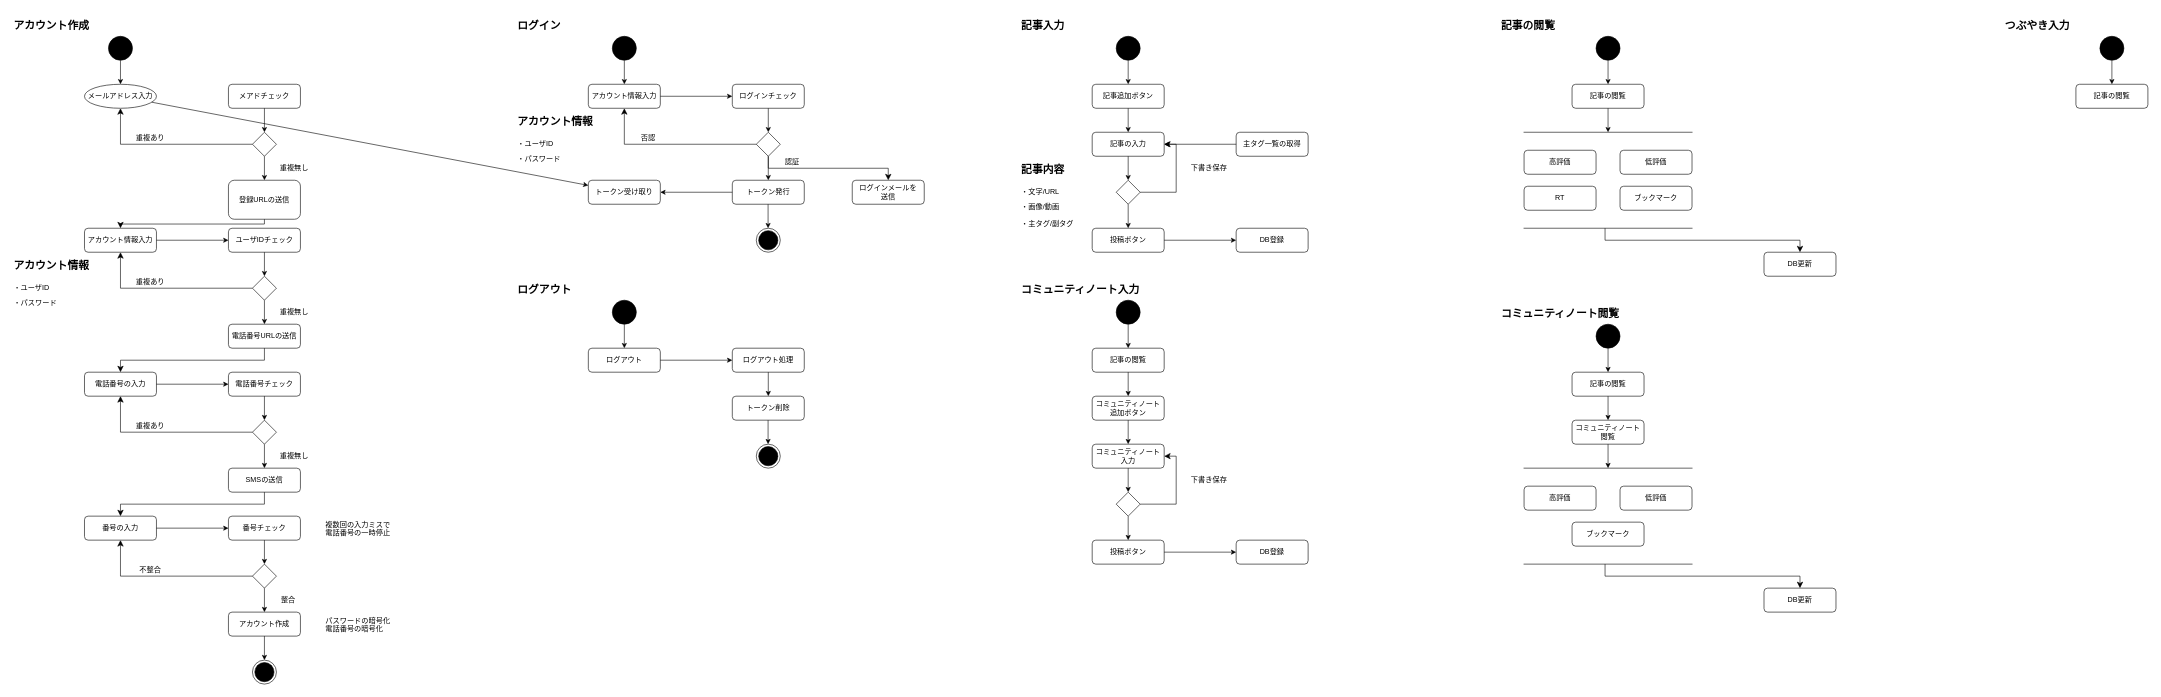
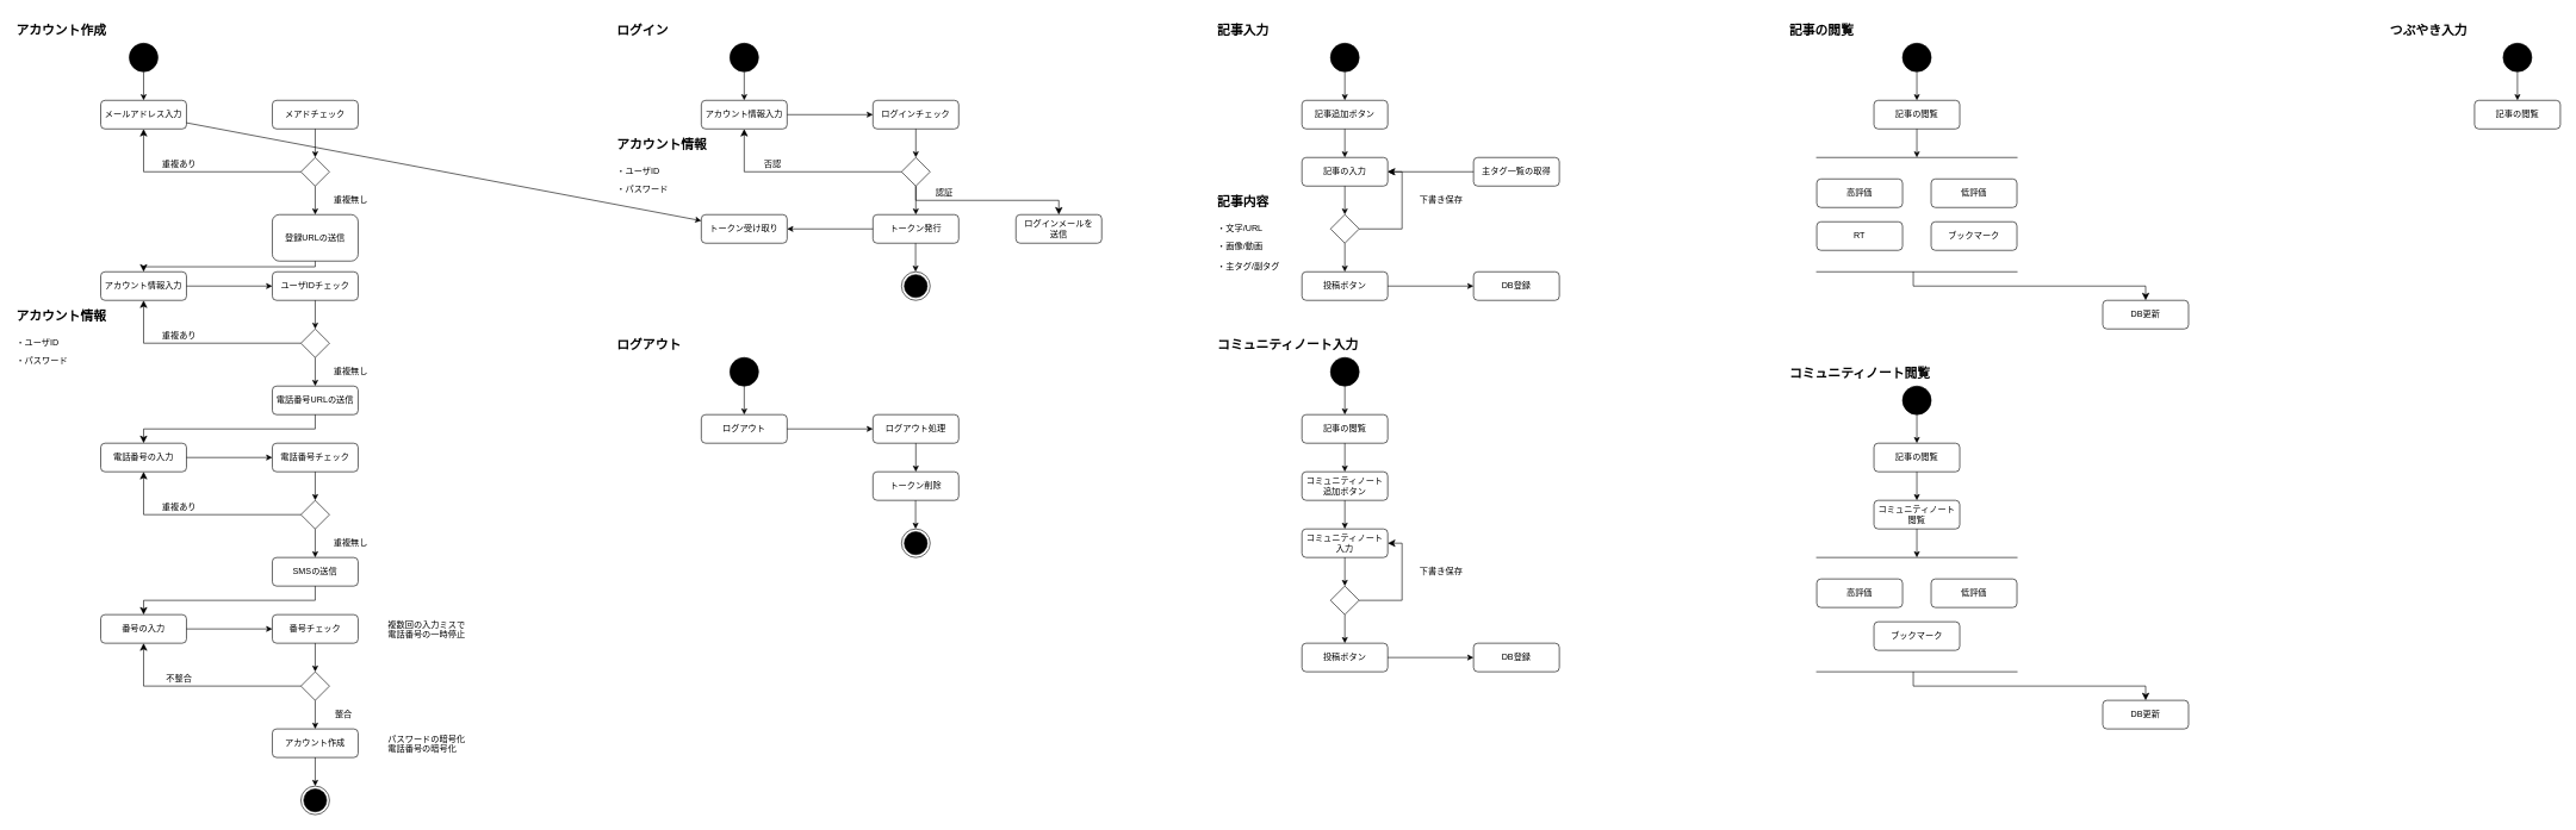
- <mxCell id="3" value="メールアドレス入力" style="ellipse;whiteSpace=wrap;html=1;" vertex="1" parent="1"><mxGeometry x="140" y="140" width="120" height="40" as="geometry" /></mxCell>
+ <mxCell id="3" value="メールアドレス入力" style="rounded=1;whiteSpace=wrap;html=1;" vertex="1" parent="1"><mxGeometry x="140" y="140" width="120" height="40" as="geometry" /></mxCell>
